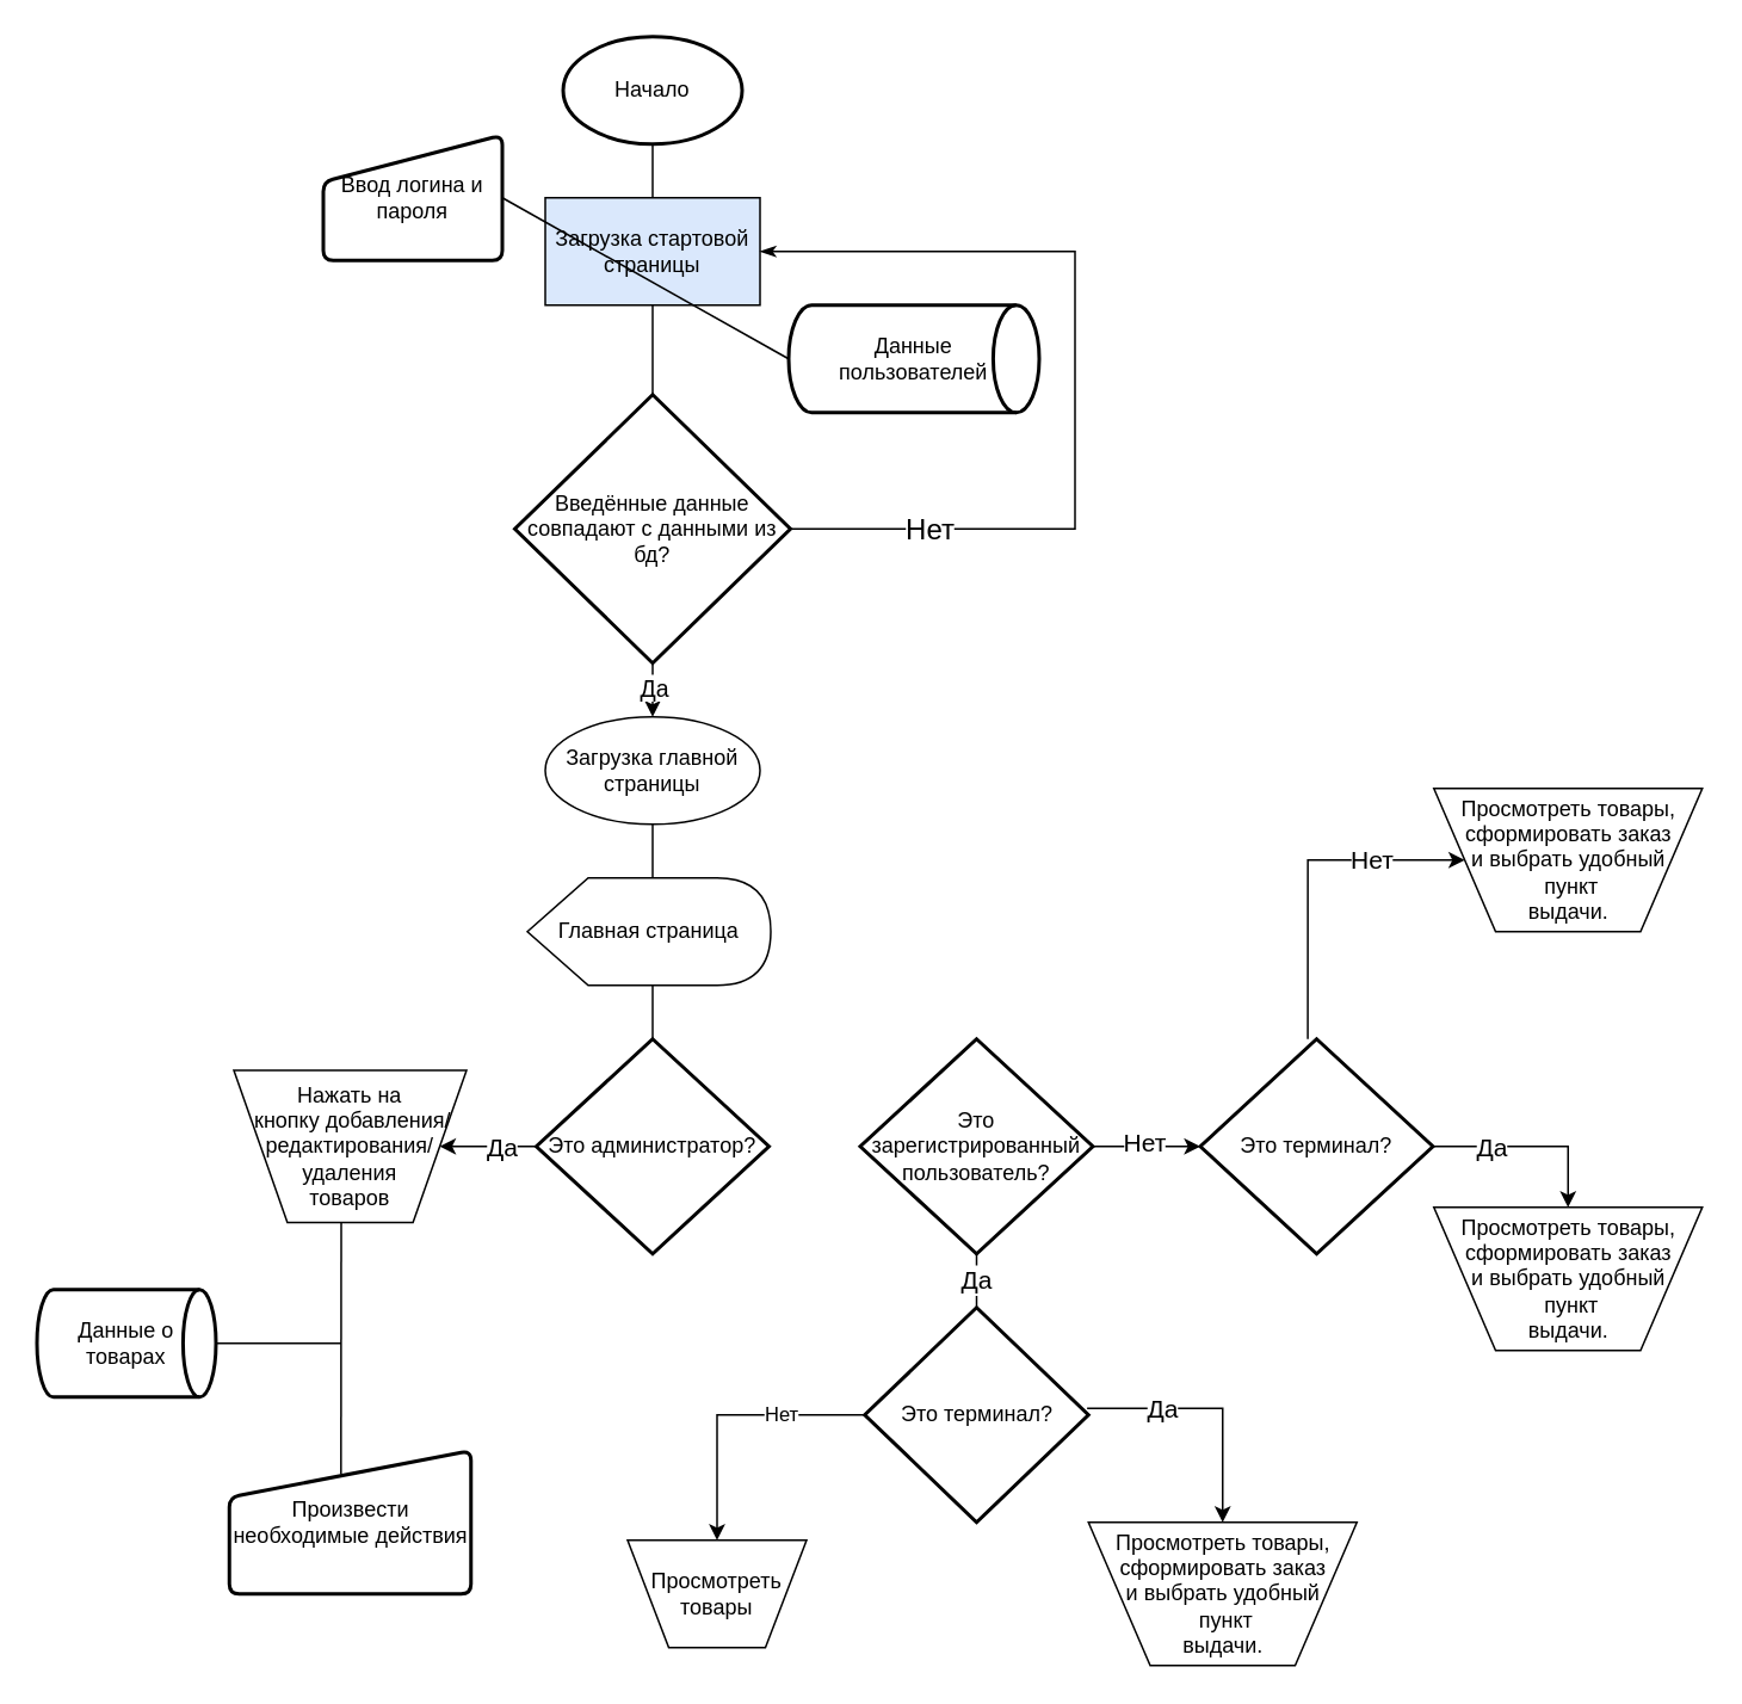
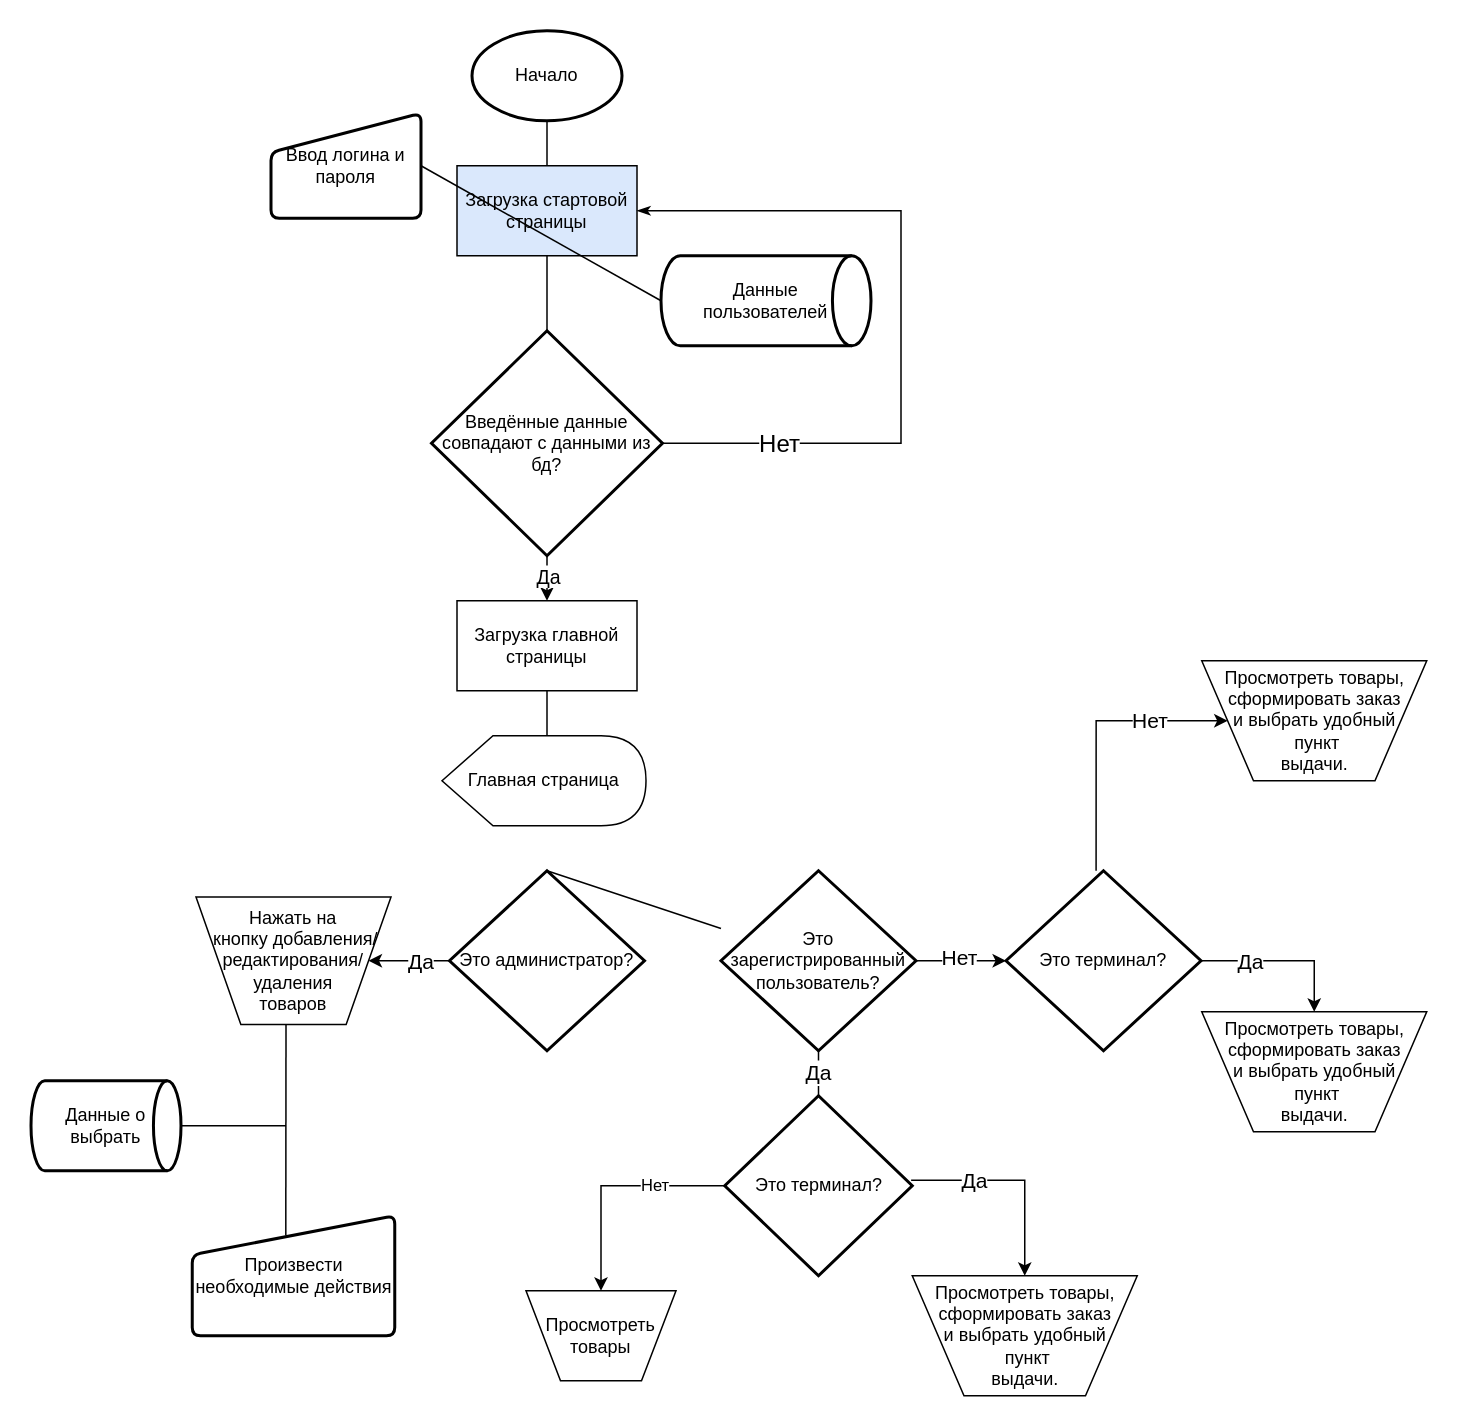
- <mxCell id="15" value="Загрузка главной страницы" style="ellipse;whiteSpace=wrap;html=1;" vertex="1" parent="1"><mxGeometry x="304" y="400" width="120" height="60" as="geometry" /></mxCell>
+ <mxCell id="15" value="Загрузка главной страницы" style="rounded=0;whiteSpace=wrap;html=1;" vertex="1" parent="1"><mxGeometry x="304" y="400" width="120" height="60" as="geometry" /></mxCell>
- <mxCell id="18" value="" style="endArrow=none;html=1;rounded=0;entryX=0;entryY=0;entryDx=70;entryDy=60;entryPerimeter=0;exitX=0.5;exitY=0;exitDx=0;exitDy=0;exitPerimeter=0;" edge="1" parent="1" source="14" target="17"><mxGeometry width="50" height="50" relative="1" as="geometry"><mxPoint x="190" y="690" as="sourcePoint" /><mxPoint x="240" y="640" as="targetPoint" /></mxGeometry></mxCell>
+ <mxCell id="18" value="" style="endArrow=none;html=1;rounded=0;exitX=0.5;exitY=0;exitDx=0;exitDy=0;exitPerimeter=0;" edge="1" parent="1" source="14" target="22"><mxGeometry width="50" height="50" relative="1" as="geometry"><mxPoint x="190" y="690" as="sourcePoint" /><mxPoint x="240" y="640" as="targetPoint" /></mxGeometry></mxCell>
- <mxCell id="43" value="Данные о товарах" style="strokeWidth=2;html=1;shape=mxgraph.flowchart.direct_data;whiteSpace=wrap;" vertex="1" parent="1"><mxGeometry x="20" y="720" width="100" height="60" as="geometry" /></mxCell>
+ <mxCell id="43" value="Данные о выбрать" style="strokeWidth=2;html=1;shape=mxgraph.flowchart.direct_data;whiteSpace=wrap;" vertex="1" parent="1"><mxGeometry x="20" y="720" width="100" height="60" as="geometry" /></mxCell>
